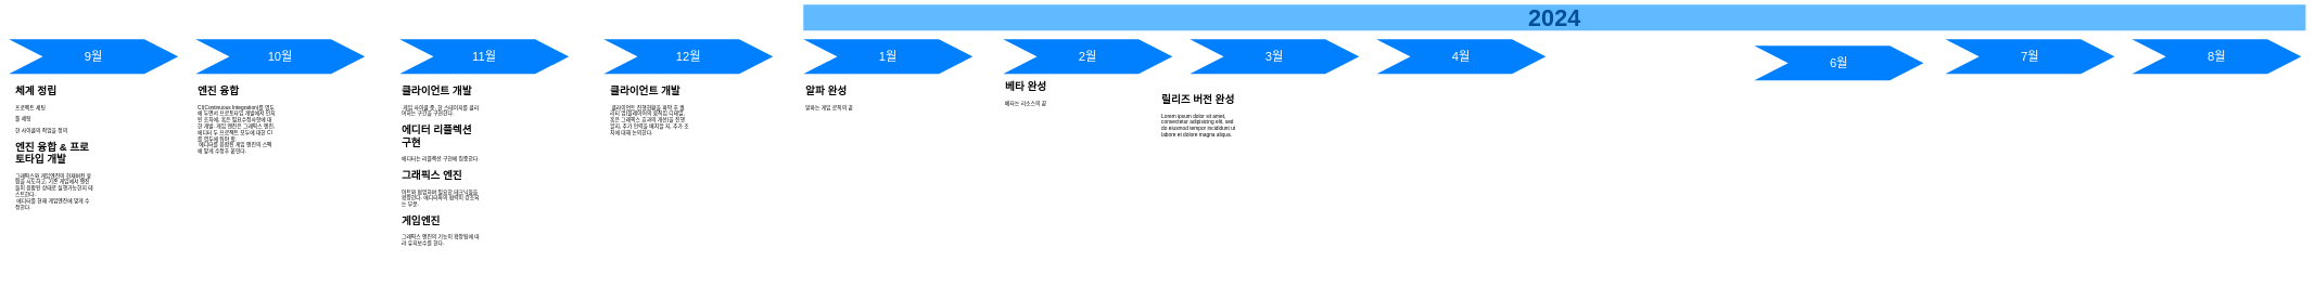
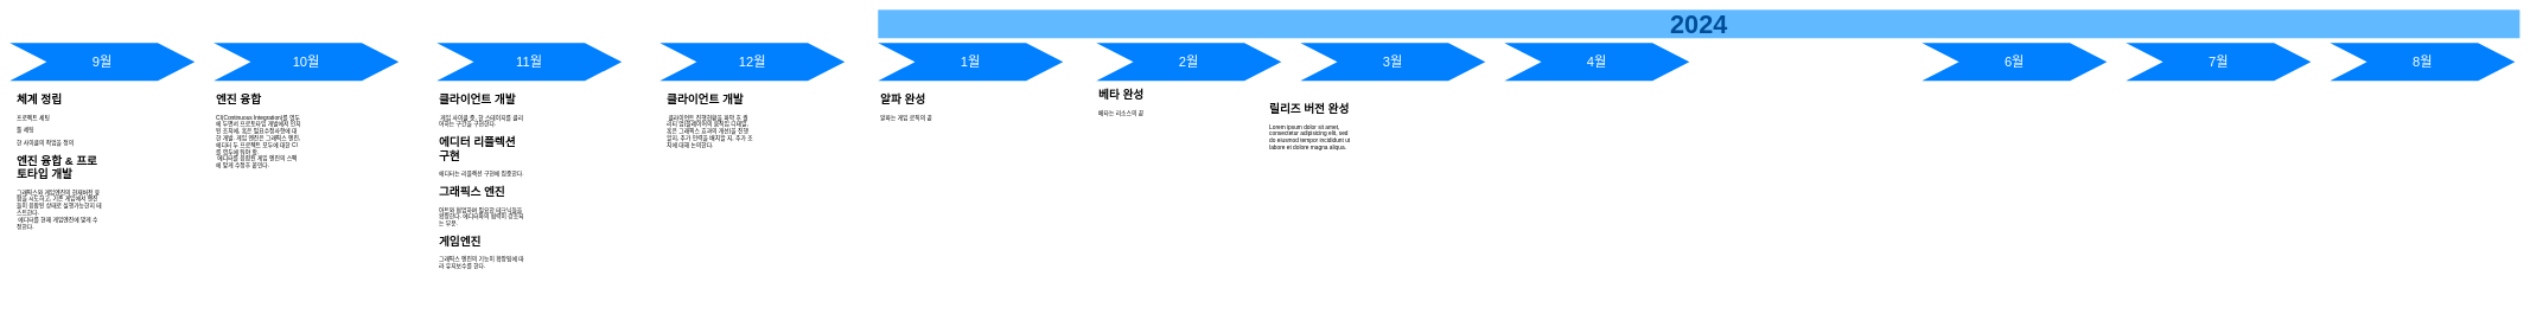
- <mxCell id="6" value="2024" style="text;html=1;strokeColor=none;fillColor=#61BAFF;align=center;verticalAlign=middle;whiteSpace=wrap;fontSize=54;fontStyle=1;fontColor=#004D99;" vertex="1" parent="1"><mxGeometry x="1850" y="10" width="3460" height="60" as="geometry" /></mxCell>
+ <mxCell id="6" value="2024" style="text;html=1;strokeColor=none;fillColor=#61BAFF;align=center;verticalAlign=middle;whiteSpace=wrap;fontSize=54;fontStyle=1;fontColor=#004D99;" vertex="1" parent="1"><mxGeometry x="1850" y="20" width="3460" height="60" as="geometry" /></mxCell>
- <mxCell id="11" value="6월" style="shape=step;whiteSpace=wrap;html=1;fontSize=28;fillColor=#0080FF;fontColor=#FFFFFF;strokeColor=none;" vertex="1" parent="1"><mxGeometry x="4040" y="105" width="390" height="80" as="geometry" /></mxCell>
+ <mxCell id="11" value="6월" style="shape=step;whiteSpace=wrap;html=1;fontSize=28;fillColor=#0080FF;fontColor=#FFFFFF;strokeColor=none;" vertex="1" parent="1"><mxGeometry x="4050" y="90" width="390" height="80" as="geometry" /></mxCell>
